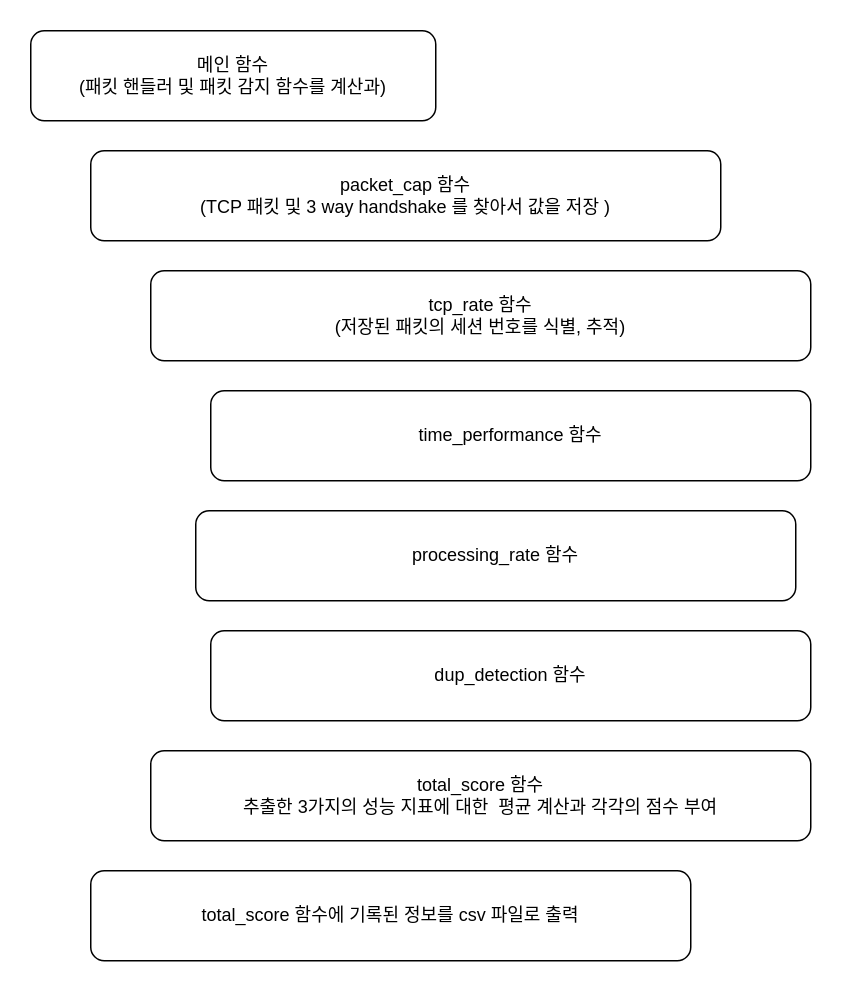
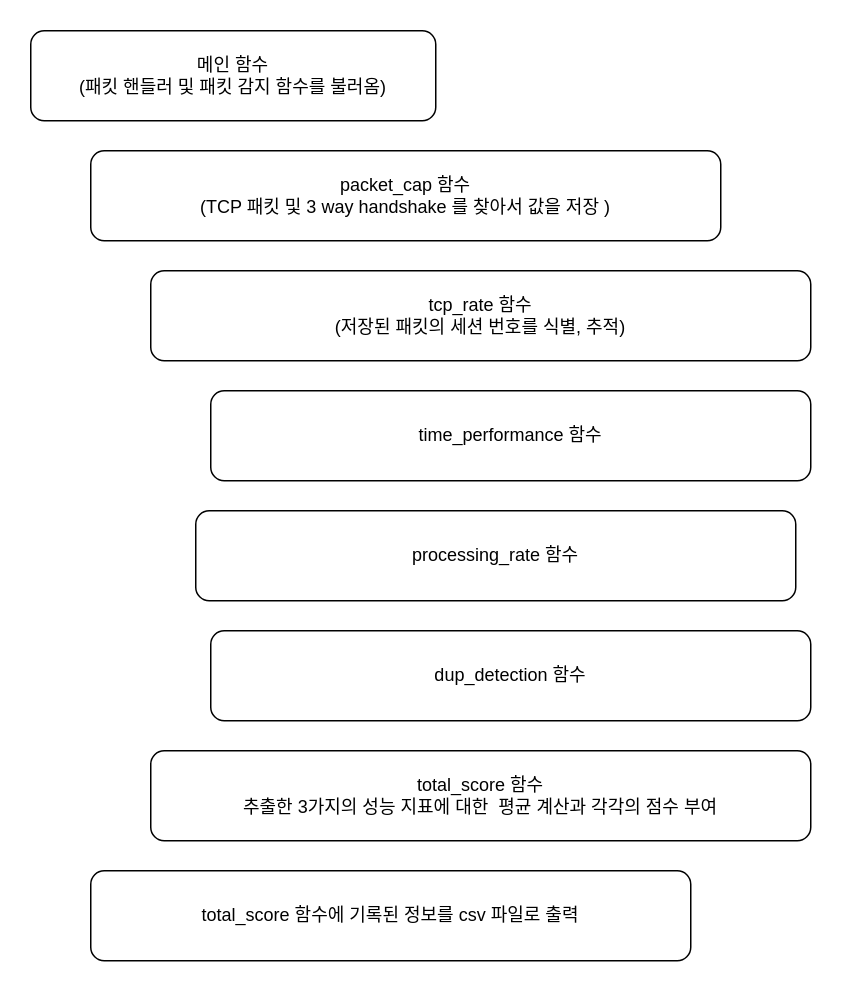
- <mxCell id="2" value="메인 함수&lt;div&gt;(패킷 핸들러 및 패킷 감지 함수를 계산과)&lt;/div&gt;" style="rounded=1;whiteSpace=wrap;html=1;" parent="1" vertex="1"><mxGeometry x="20" y="20" width="270" height="60" as="geometry" /></mxCell>
+ <mxCell id="2" value="메인 함수&lt;div&gt;(패킷 핸들러 및 패킷 감지 함수를 불러옴)&lt;/div&gt;" style="rounded=1;whiteSpace=wrap;html=1;" parent="1" vertex="1"><mxGeometry x="20" y="20" width="270" height="60" as="geometry" /></mxCell>
